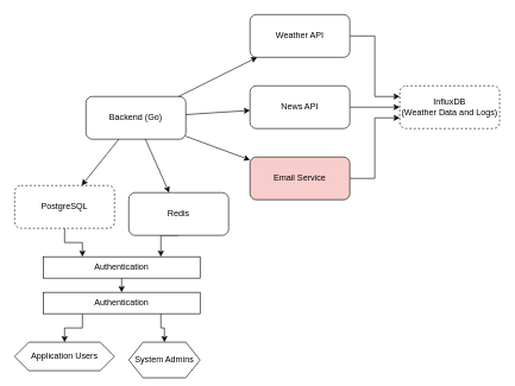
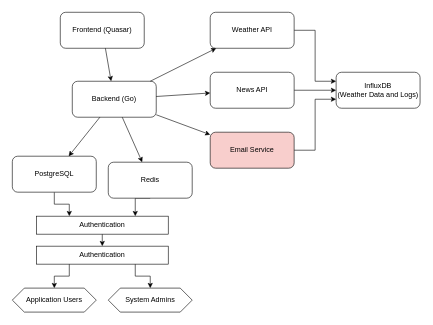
+ <mxCell id="2" value="Frontend (Quasar)" style="rounded=1;whiteSpace=wrap;html=1;" parent="1" vertex="1"><mxGeometry x="100" y="20" width="140" height="60" as="geometry" /></mxCell>
+ <mxCell id="14" parent="1" source="2" target="3" edge="1"><mxGeometry relative="1" as="geometry" /></mxCell>
- <mxCell id="27" value="InfluxDB&lt;br&gt;(Weather Data and Logs) " style="rounded=1;whiteSpace=wrap;html=1;dashed=1;" vertex="1" parent="1"><mxGeometry x="560" y="120" width="140" height="60" as="geometry" /></mxCell>
+ <mxCell id="27" value="InfluxDB&lt;br&gt;(Weather Data and Logs) " style="rounded=1;whiteSpace=wrap;html=1;" vertex="1" parent="1"><mxGeometry x="560" y="120" width="140" height="60" as="geometry" /></mxCell>
- <mxCell id="5" value="PostgreSQL" style="rounded=1;whiteSpace=wrap;html=1;dashed=1;" parent="1" vertex="1"><mxGeometry x="20" y="260" width="140" height="60" as="geometry" /></mxCell>
+ <mxCell id="5" value="PostgreSQL" style="rounded=1;whiteSpace=wrap;html=1;" parent="1" vertex="1"><mxGeometry x="20" y="260" width="140" height="60" as="geometry" /></mxCell>
- <mxCell id="26" value="System Admins" style="shape=hexagon;perimeter=hexagonPerimeter2;whiteSpace=wrap;html=1;fixedSize=1;" vertex="1" parent="1"><mxGeometry x="180" y="480" width="100" height="50" as="geometry" /></mxCell>
+ <mxCell id="26" value="System Admins" style="shape=hexagon;perimeter=hexagonPerimeter2;whiteSpace=wrap;html=1;fixedSize=1;" vertex="1" parent="1"><mxGeometry x="180" y="480" width="140" height="40" as="geometry" /></mxCell>
